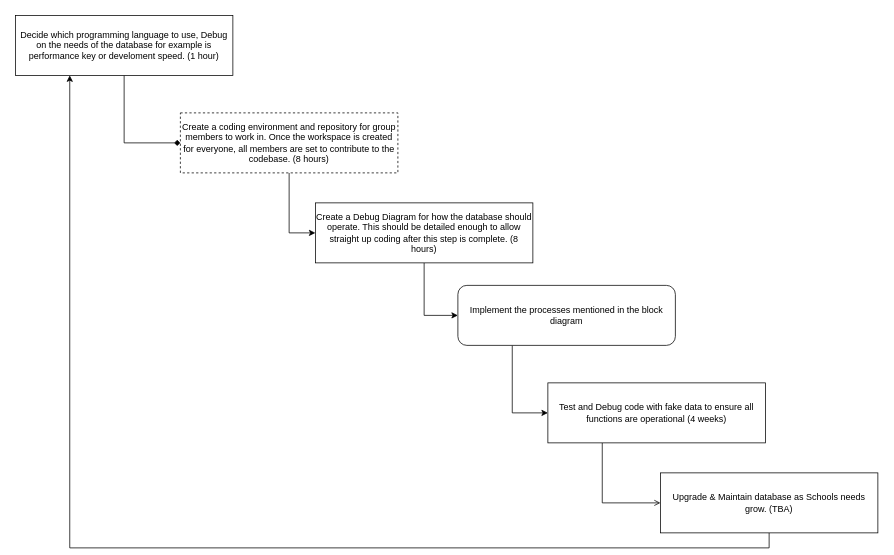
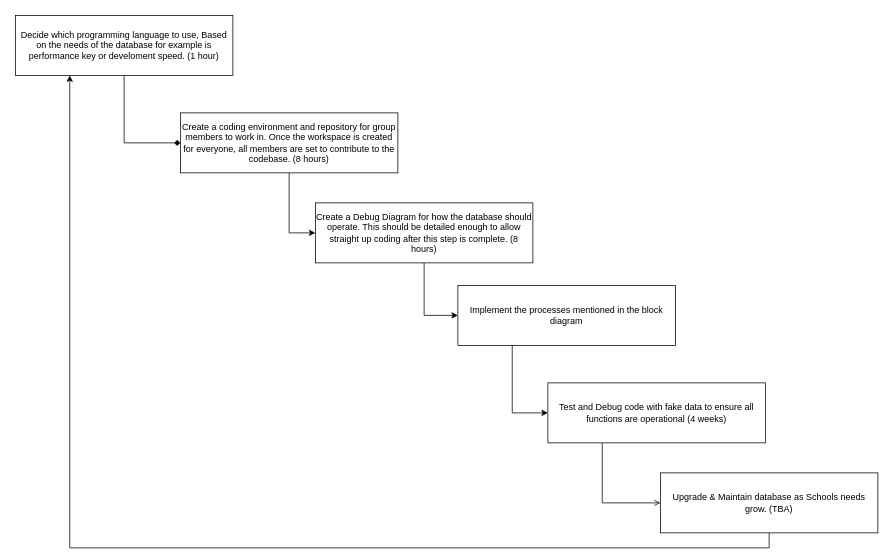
- <mxCell id="3" value="Decide which programming language to use, Debug on the needs of the database for example is performance key or develoment speed. (1 hour)" style="rounded=0;whiteSpace=wrap;html=1;" vertex="1" parent="1"><mxGeometry y="20" width="290" height="80" as="geometry" x="20" /></mxCell>
+ <mxCell id="3" value="Decide which programming language to use, Based on the needs of the database for example is performance key or develoment speed. (1 hour)" style="rounded=0;whiteSpace=wrap;html=1;" vertex="1" parent="1"><mxGeometry y="20" width="290" height="80" as="geometry" x="20" /></mxCell>
- <mxCell id="5" value="Create a coding environment and repository for group members to work in. Once the workspace is created for everyone, all members are set to contribute to the codebase. (8 hours)" style="rounded=0;whiteSpace=wrap;html=1;dashed=1;" vertex="1" parent="1"><mxGeometry x="240" y="150" width="290" height="80" as="geometry" /></mxCell>
+ <mxCell id="5" value="Create a coding environment and repository for group members to work in. Once the workspace is created for everyone, all members are set to contribute to the codebase. (8 hours)" style="rounded=0;whiteSpace=wrap;html=1;" vertex="1" parent="1"><mxGeometry x="240" y="150" width="290" height="80" as="geometry" /></mxCell>
- <mxCell id="9" value="Implement the processes mentioned in the block diagram" style="whiteSpace=wrap;html=1;rounded=1;" vertex="1" parent="1"><mxGeometry x="610" y="380" width="290" height="80" as="geometry" /></mxCell>
+ <mxCell id="9" value="Implement the processes mentioned in the block diagram" style="rounded=0;whiteSpace=wrap;html=1;" vertex="1" parent="1"><mxGeometry x="610" y="380" width="290" height="80" as="geometry" /></mxCell>
